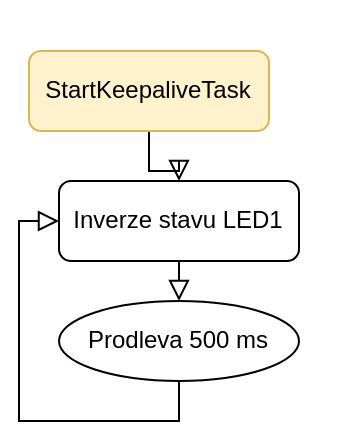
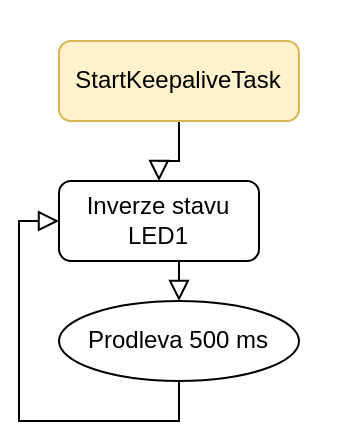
- <mxCell id="3" value="StartKeepaliveTask" style="rounded=1;whiteSpace=wrap;html=1;fontSize=12;glass=0;strokeWidth=1;shadow=0;fillColor=#fff2cc;strokeColor=#d6b656;" parent="1" vertex="1"><mxGeometry x="5" y="25" width="120" height="40" as="geometry" /></mxCell>
+ <mxCell id="3" value="StartKeepaliveTask" style="rounded=1;whiteSpace=wrap;html=1;fontSize=12;glass=0;strokeWidth=1;shadow=0;fillColor=#fff2cc;strokeColor=#d6b656;" parent="1" vertex="1"><mxGeometry x="20" y="20" width="120" height="40" as="geometry" /></mxCell>
- <mxCell id="4" value="Inverze stavu LED1" style="rounded=1;whiteSpace=wrap;html=1;fontSize=12;glass=0;strokeWidth=1;shadow=0;" parent="1" vertex="1"><mxGeometry x="20" y="90" width="120" height="40" as="geometry" /></mxCell>
+ <mxCell id="4" value="Inverze stavu LED1" style="rounded=1;whiteSpace=wrap;html=1;fontSize=12;glass=0;strokeWidth=1;shadow=0;" parent="1" vertex="1"><mxGeometry x="20" y="90" width="100" height="40" as="geometry" /></mxCell>
